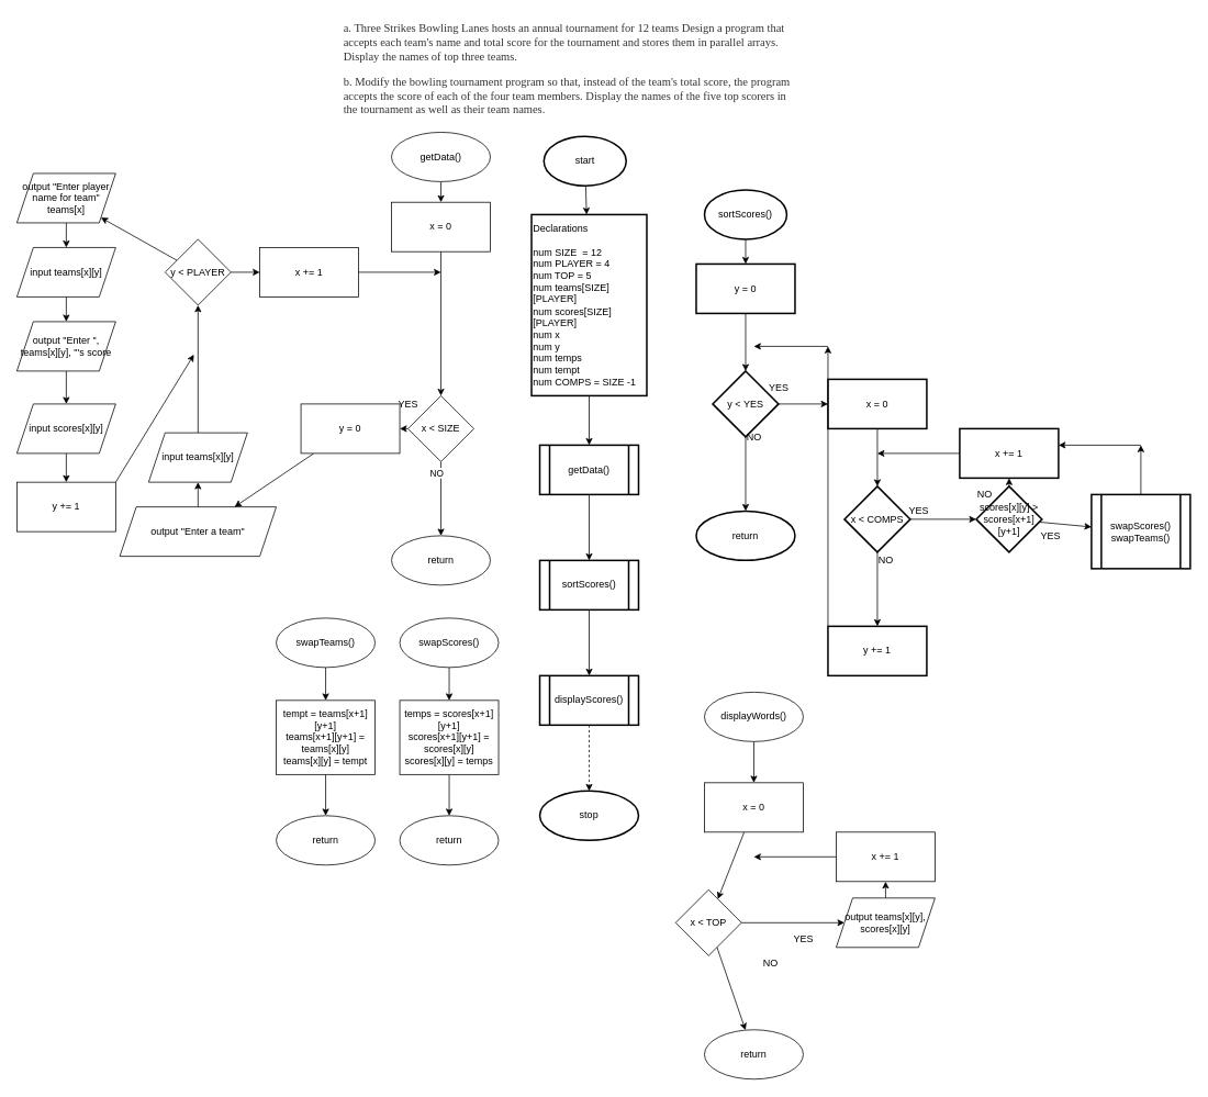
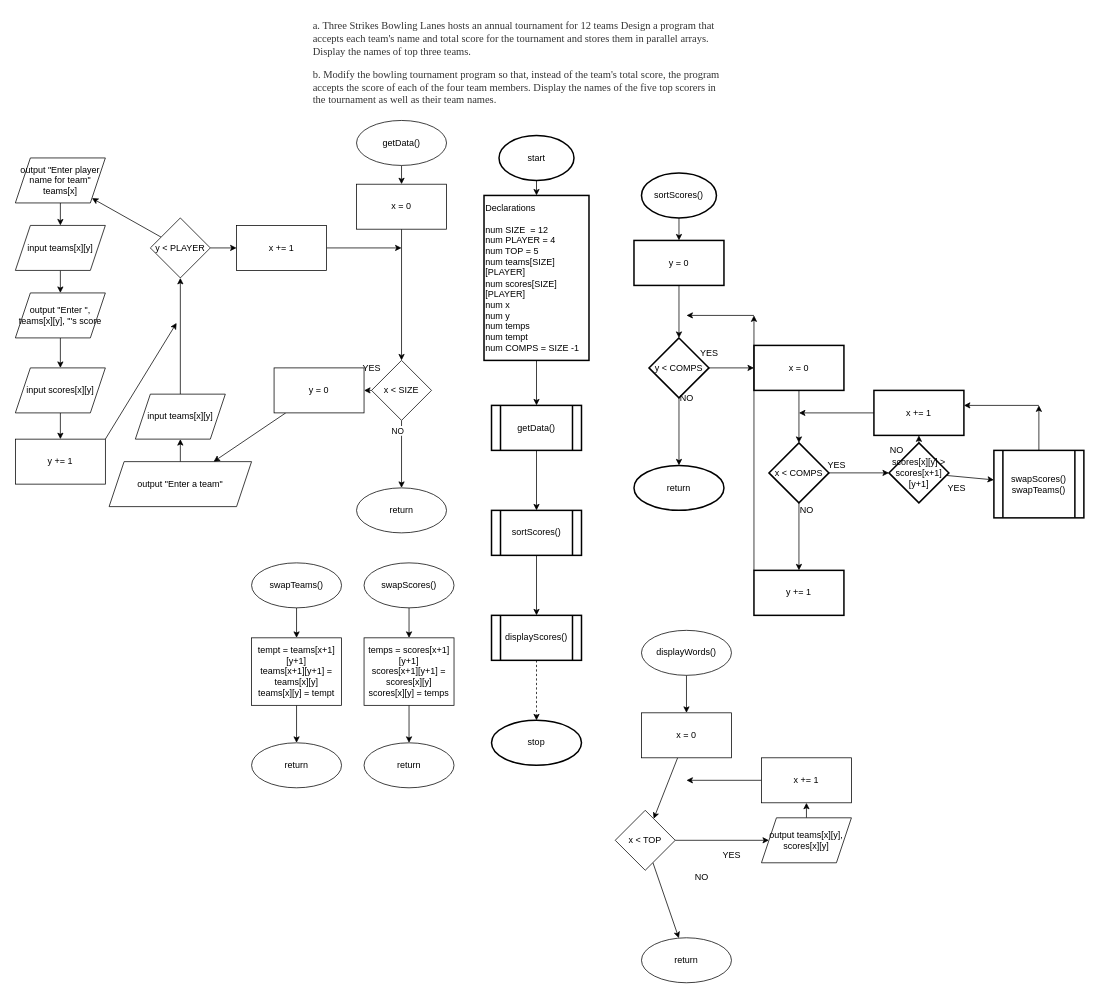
- <mxCell id="4" value="start" style="strokeWidth=2;html=1;shape=mxgraph.flowchart.start_1;whiteSpace=wrap;" vertex="1" parent="1"><mxGeometry x="660" y="165" width="100" height="60" as="geometry" /></mxCell>
+ <mxCell id="4" value="start" style="strokeWidth=2;html=1;shape=mxgraph.flowchart.start_1;whiteSpace=wrap;" vertex="1" parent="1"><mxGeometry x="665" y="180" width="100" height="60" as="geometry" /></mxCell>
- <mxCell id="34" value="y &amp;lt; YES" style="rhombus;whiteSpace=wrap;html=1;strokeWidth=2;" vertex="1" parent="1"><mxGeometry x="865" y="450" width="80" height="80" as="geometry" /></mxCell>
+ <mxCell id="34" value="y &amp;lt; COMPS" style="rhombus;whiteSpace=wrap;html=1;strokeWidth=2;" vertex="1" parent="1"><mxGeometry x="865" y="450" width="80" height="80" as="geometry" /></mxCell>
